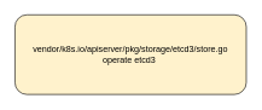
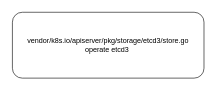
- <mxCell id="2" value="vendor/k8s.io/apiserver/pkg/storage/etcd3/store.go&lt;br&gt;operate etcd3&amp;nbsp;" style="rounded=1;whiteSpace=wrap;html=1;fillColor=#fff2cc;" vertex="1" parent="1"><mxGeometry x="20" y="20" width="320" height="110" as="geometry" /></mxCell>
+ <mxCell id="2" value="vendor/k8s.io/apiserver/pkg/storage/etcd3/store.go&lt;br&gt;operate etcd3&amp;nbsp;" style="rounded=1;whiteSpace=wrap;html=1;" vertex="1" parent="1"><mxGeometry x="20" y="20" width="320" height="110" as="geometry" /></mxCell>
